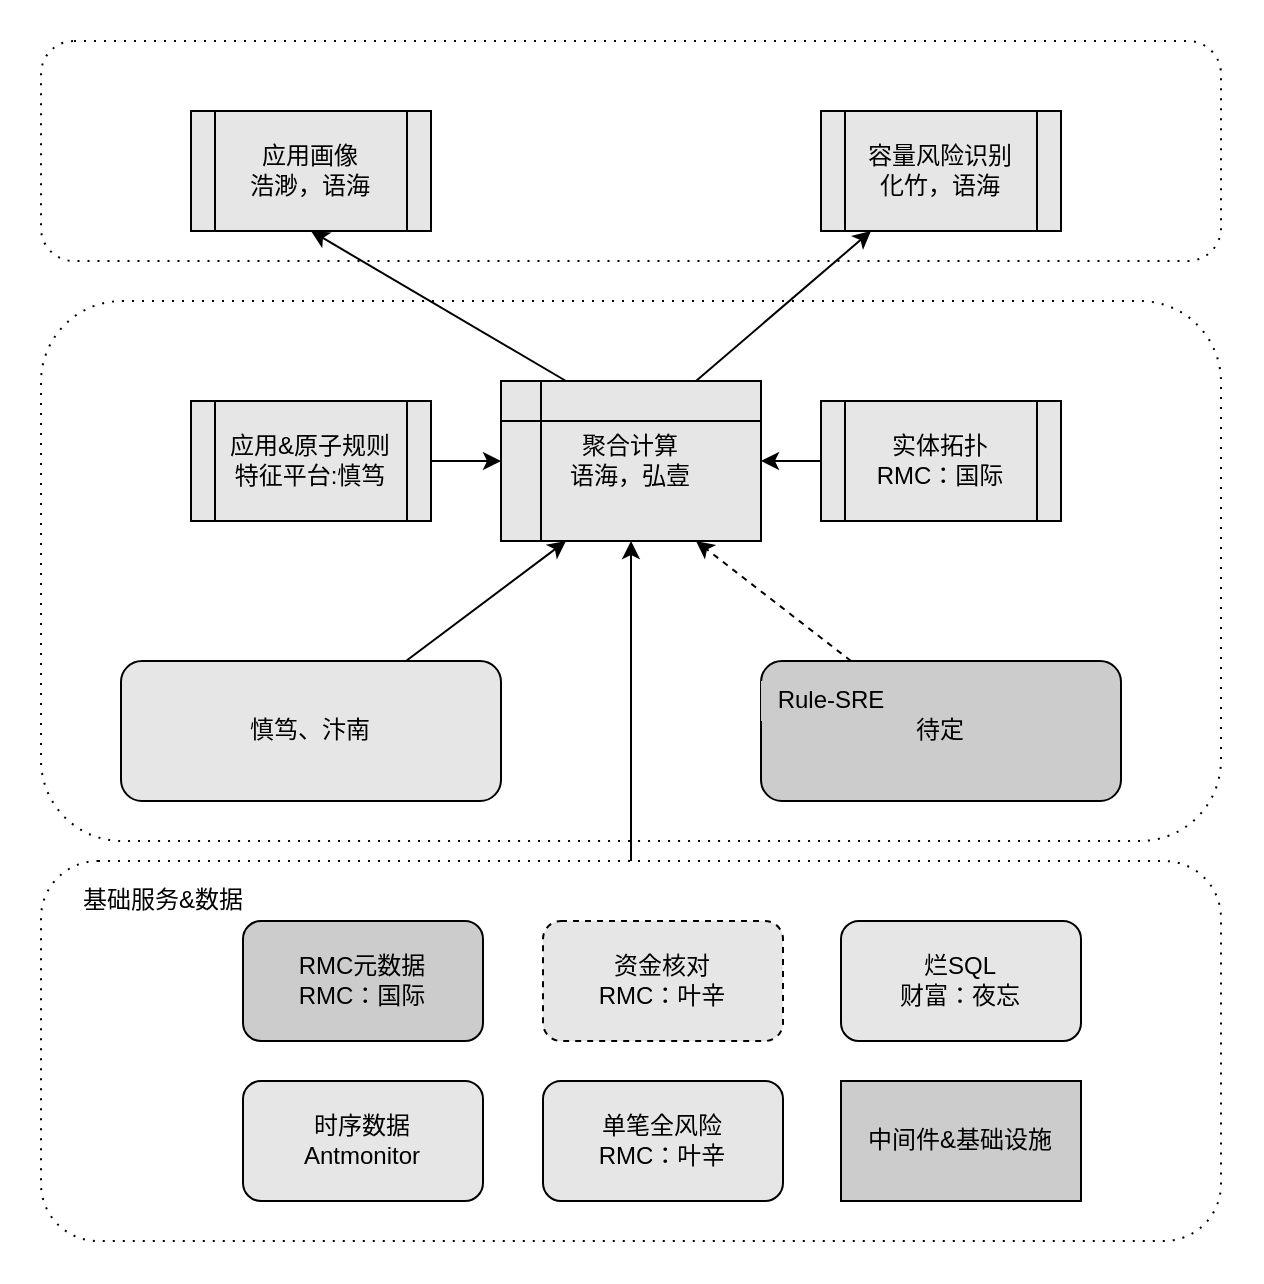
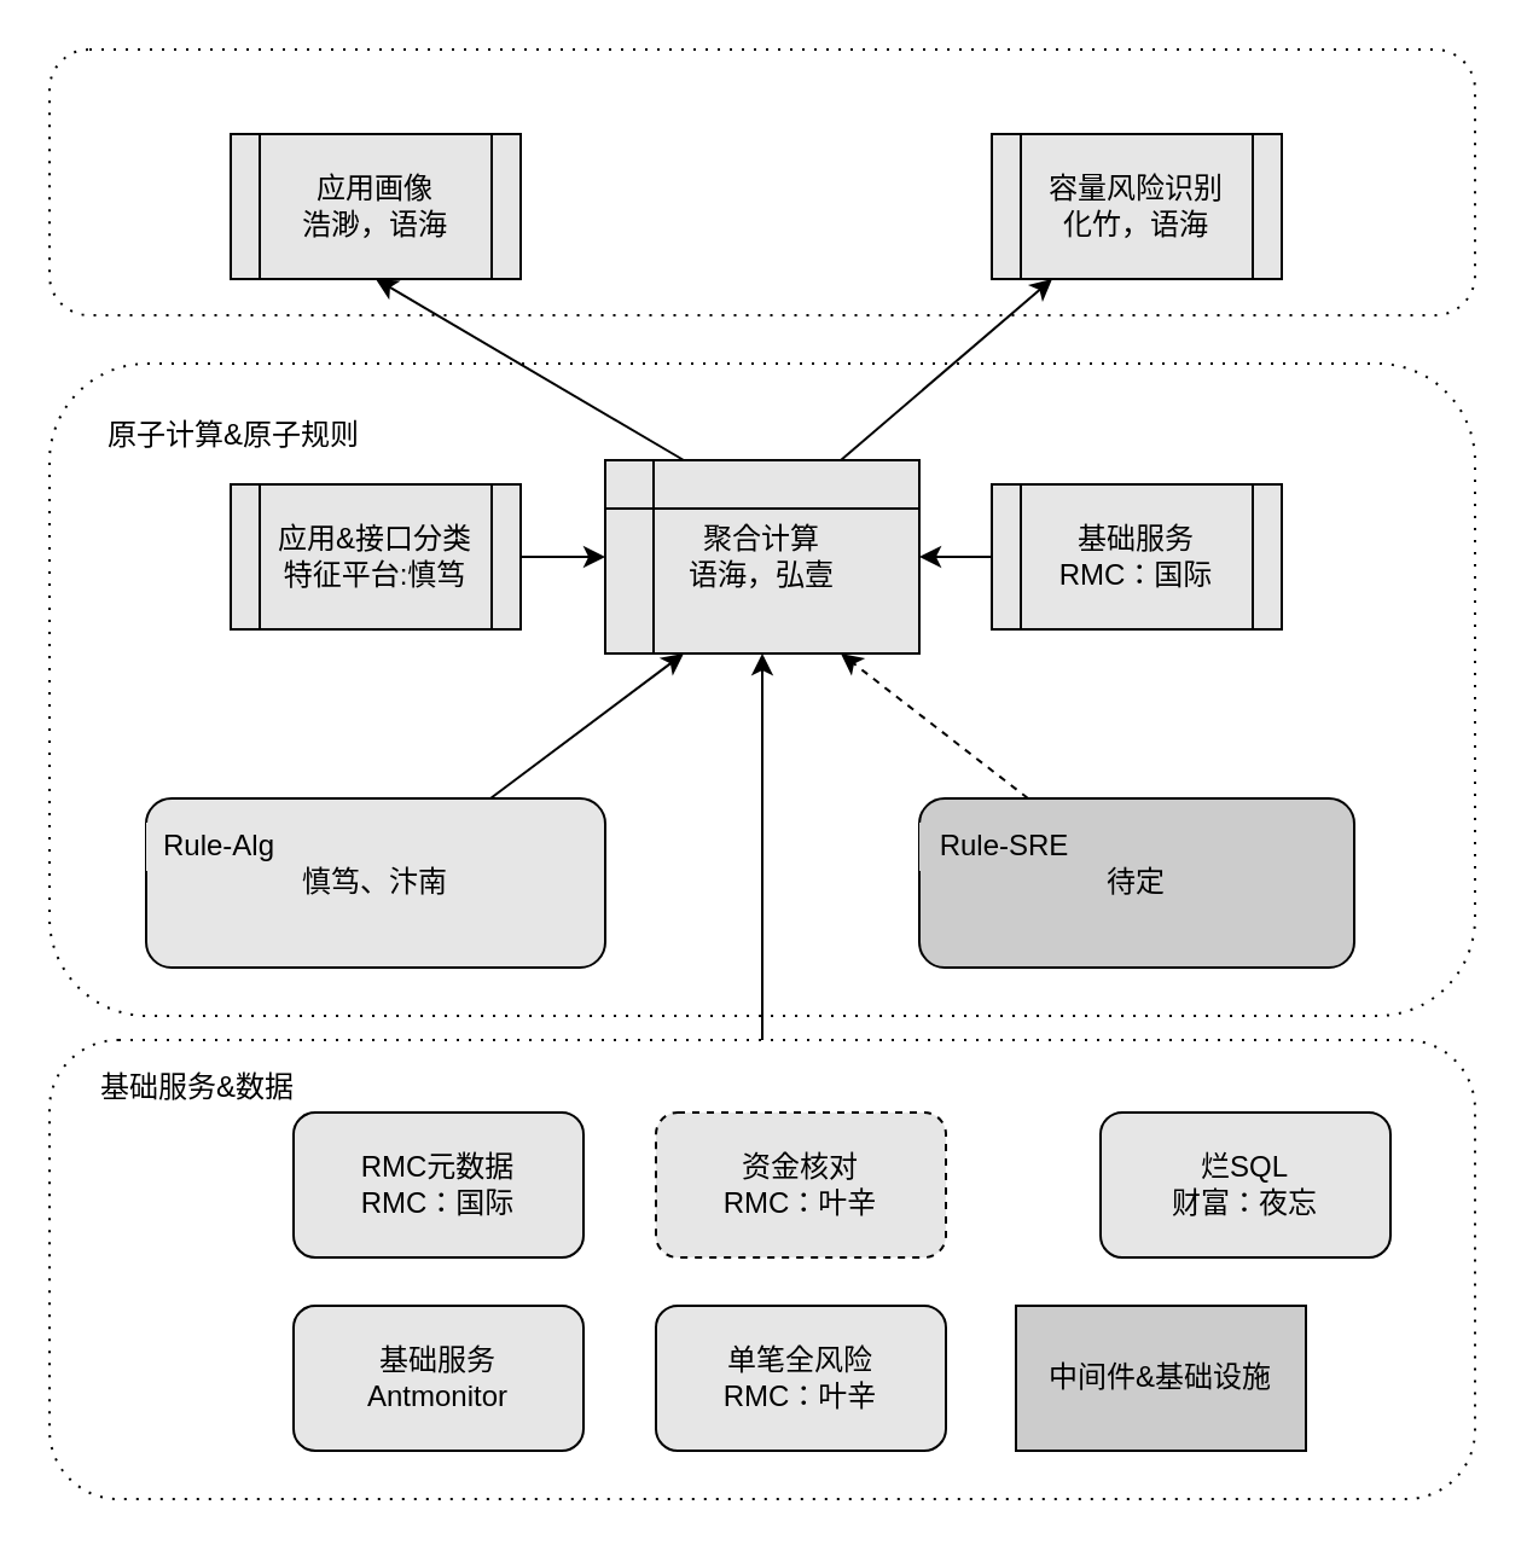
+ <mxCell id="28" value="原子计算&amp;amp;原子规则" style="text;html=1;align=center;verticalAlign=middle;resizable=0;points=[];autosize=1;" vertex="1" parent="1"><mxGeometry x="36" y="170" width="120" height="20" as="geometry" /></mxCell>
- <mxCell id="10" value="应用&amp;amp;原子规则&lt;br&gt;特征平台:慎笃" style="shape=process;whiteSpace=wrap;html=1;backgroundOutline=1;fillColor=#E6E6E6;" vertex="1" parent="1"><mxGeometry x="95" y="200" width="120" height="60" as="geometry" /></mxCell>
+ <mxCell id="10" value="应用&amp;amp;接口分类&lt;br&gt;特征平台:慎笃" style="shape=process;whiteSpace=wrap;html=1;backgroundOutline=1;fillColor=#E6E6E6;" vertex="1" parent="1"><mxGeometry x="95" y="200" width="120" height="60" as="geometry" /></mxCell>
- <mxCell id="12" value="实体拓扑&lt;br&gt;RMC：国际" style="shape=process;whiteSpace=wrap;html=1;backgroundOutline=1;fillColor=#E6E6E6;" vertex="1" parent="1"><mxGeometry x="410" y="200" width="120" height="60" as="geometry" /></mxCell>
+ <mxCell id="12" value="基础服务&lt;br&gt;RMC：国际" style="shape=process;whiteSpace=wrap;html=1;backgroundOutline=1;fillColor=#E6E6E6;" vertex="1" parent="1"><mxGeometry x="410" y="200" width="120" height="60" as="geometry" /></mxCell>
+ <mxCell id="17" value="Rule-Alg" style="text;html=1;align=center;verticalAlign=middle;resizable=0;points=[];autosize=1;fillColor=#E6E6E6;" vertex="1" parent="1"><mxGeometry x="60" y="340" width="60" height="20" as="geometry" /></mxCell>
- <mxCell id="22" value="RMC元数据&lt;br&gt;RMC：国际" style="rounded=1;whiteSpace=wrap;html=1;fillColor=#cccccc;" vertex="1" parent="1"><mxGeometry x="121" y="460" width="120" height="60" as="geometry" /></mxCell>
+ <mxCell id="22" value="RMC元数据&lt;br&gt;RMC：国际" style="rounded=1;whiteSpace=wrap;html=1;fillColor=#E6E6E6;" vertex="1" parent="1"><mxGeometry x="121" y="460" width="120" height="60" as="geometry" /></mxCell>
- <mxCell id="24" value="烂SQL&lt;br&gt;财富：夜忘" style="rounded=1;whiteSpace=wrap;html=1;fillColor=#E6E6E6;" vertex="1" parent="1"><mxGeometry x="420" y="460" width="120" height="60" as="geometry" /></mxCell>
+ <mxCell id="24" value="烂SQL&lt;br&gt;财富：夜忘" style="rounded=1;whiteSpace=wrap;html=1;fillColor=#E6E6E6;" vertex="1" parent="1"><mxGeometry x="455" y="460" width="120" height="60" as="geometry" /></mxCell>
- <mxCell id="25" value="时序数据&lt;br&gt;Antmonitor" style="rounded=1;whiteSpace=wrap;html=1;fillColor=#E6E6E6;" vertex="1" parent="1"><mxGeometry x="121" y="540" width="120" height="60" as="geometry" /></mxCell>
+ <mxCell id="25" value="基础服务&lt;br&gt;Antmonitor" style="rounded=1;whiteSpace=wrap;html=1;fillColor=#E6E6E6;" vertex="1" parent="1"><mxGeometry x="121" y="540" width="120" height="60" as="geometry" /></mxCell>
